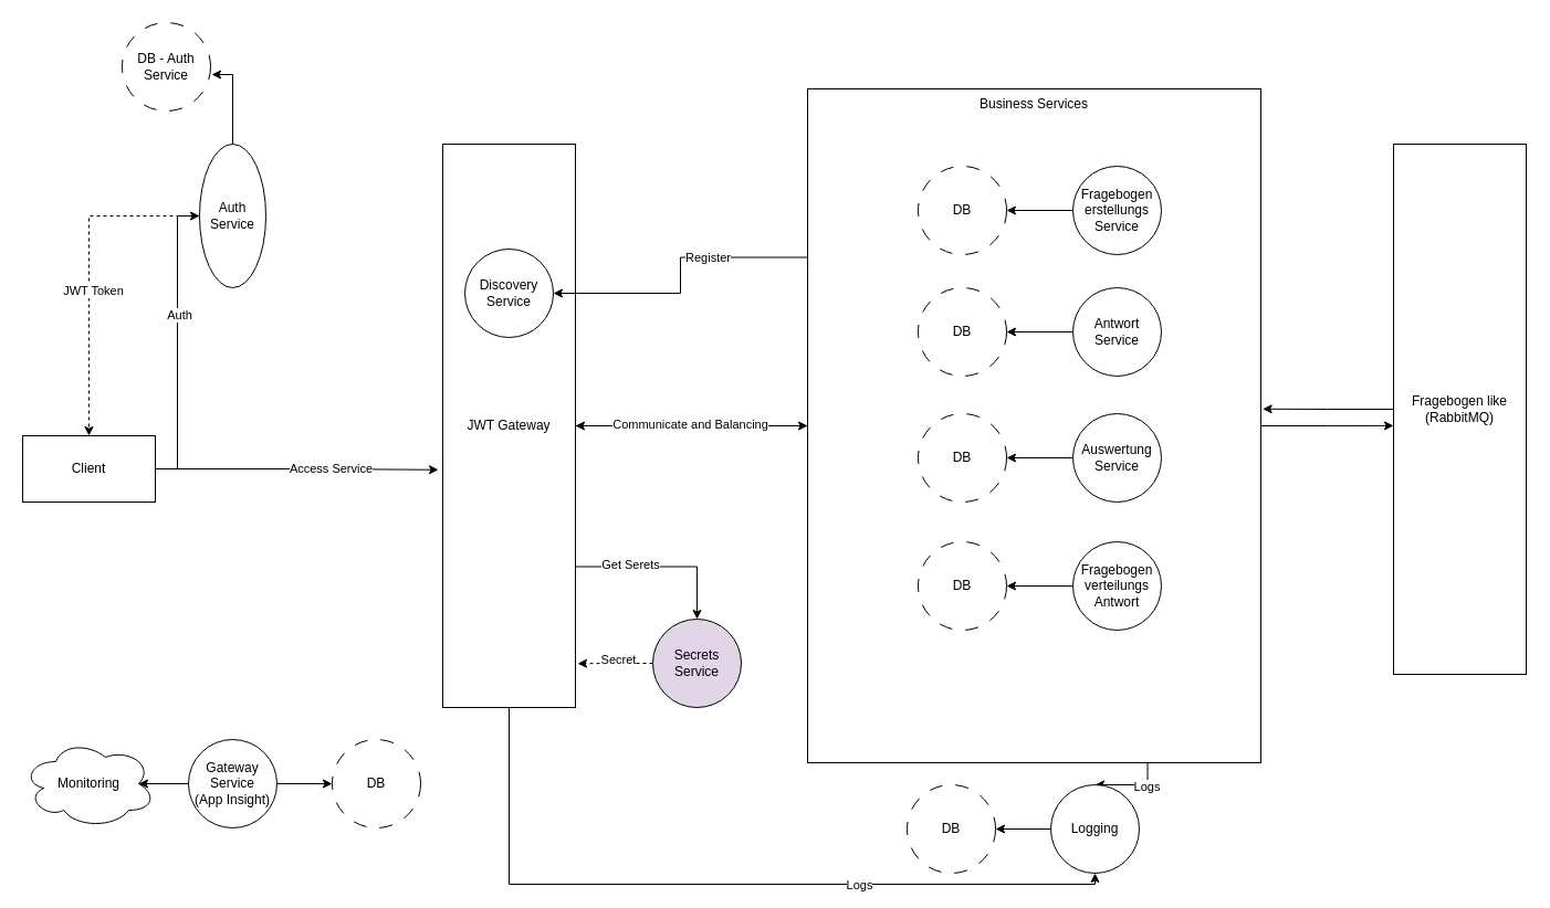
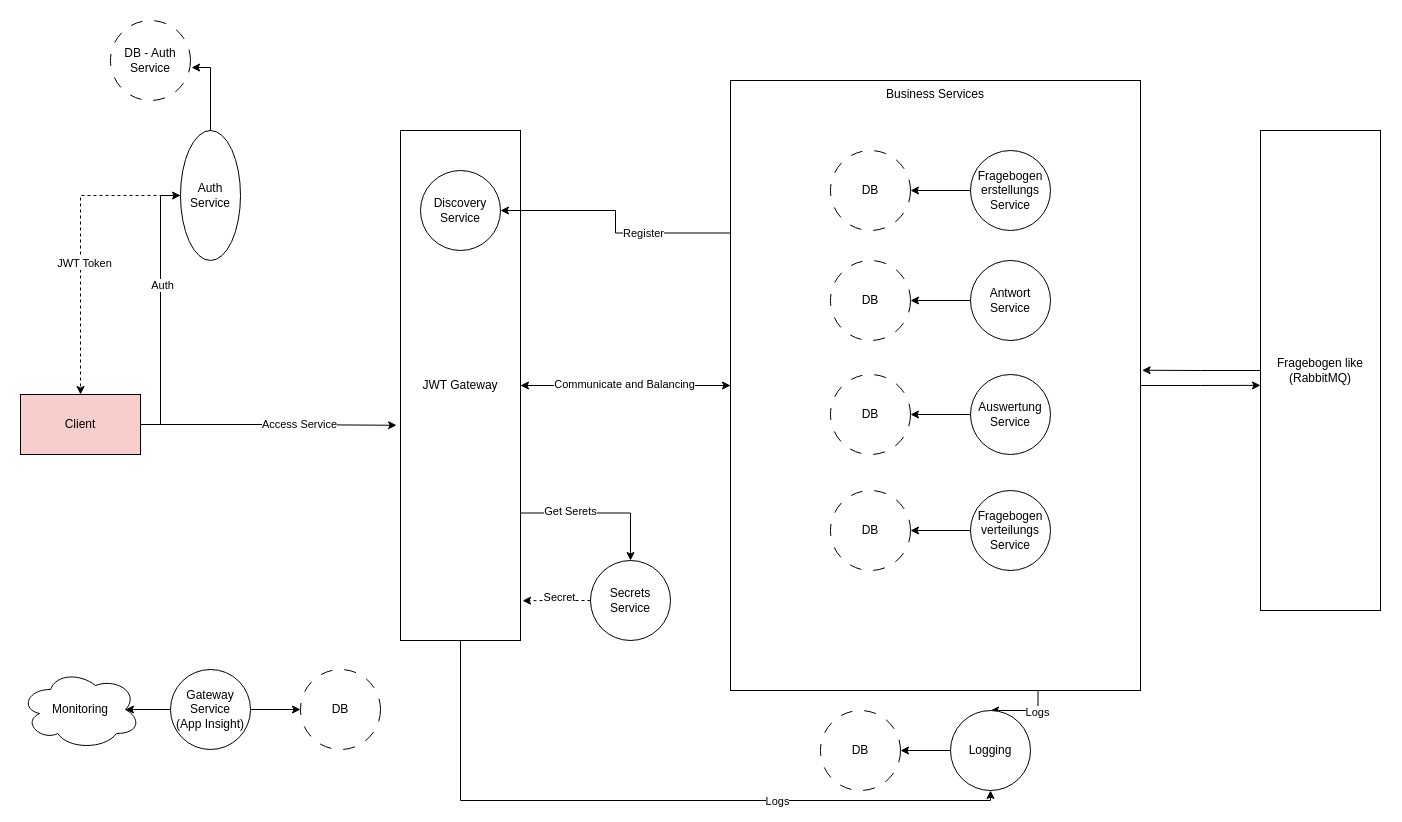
- <mxCell id="18" value="Discovery Service" style="ellipse;whiteSpace=wrap;html=1;" vertex="1" parent="1"><mxGeometry x="420" y="225" width="80" height="80" as="geometry" /></mxCell>
+ <mxCell id="18" value="Discovery Service" style="ellipse;whiteSpace=wrap;html=1;" vertex="1" parent="1"><mxGeometry x="420" y="170" width="80" height="80" as="geometry" /></mxCell>
- <mxCell id="4" value="Client" style="whiteSpace=wrap;html=1;" vertex="1" parent="1"><mxGeometry x="20" y="394" width="120" height="60" as="geometry" /></mxCell>
+ <mxCell id="4" value="Client" style="whiteSpace=wrap;html=1;fillColor=#f8cecc;" vertex="1" parent="1"><mxGeometry x="20" y="394" width="120" height="60" as="geometry" /></mxCell>
- <mxCell id="39" value="Fragebogen&lt;div&gt;verteilungs&lt;/div&gt;&lt;div&gt;Antwort&lt;/div&gt;" style="ellipse;whiteSpace=wrap;html=1;" vertex="1" parent="1"><mxGeometry x="970" y="490" width="80" height="80" as="geometry" /></mxCell>
+ <mxCell id="39" value="Fragebogen&lt;div&gt;verteilungs&lt;/div&gt;&lt;div&gt;Service&lt;/div&gt;" style="ellipse;whiteSpace=wrap;html=1;" vertex="1" parent="1"><mxGeometry x="970" y="490" width="80" height="80" as="geometry" /></mxCell>
- <mxCell id="26" value="Secrets Service" style="ellipse;whiteSpace=wrap;html=1;fillColor=#e1d5e7;" vertex="1" parent="1"><mxGeometry x="590" y="560" width="80" height="80" as="geometry" /></mxCell>
+ <mxCell id="26" value="Secrets Service" style="ellipse;whiteSpace=wrap;html=1;" vertex="1" parent="1"><mxGeometry x="590" y="560" width="80" height="80" as="geometry" /></mxCell>
